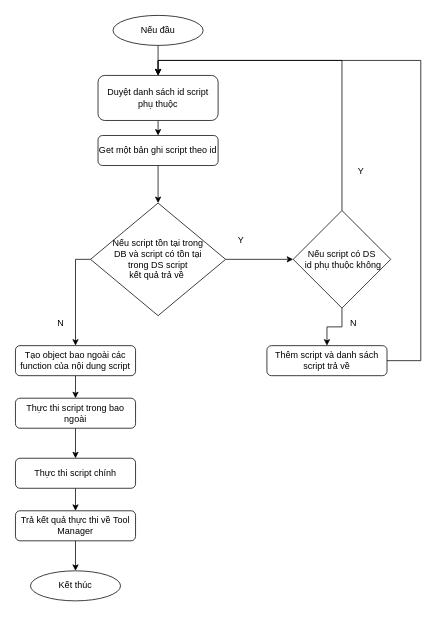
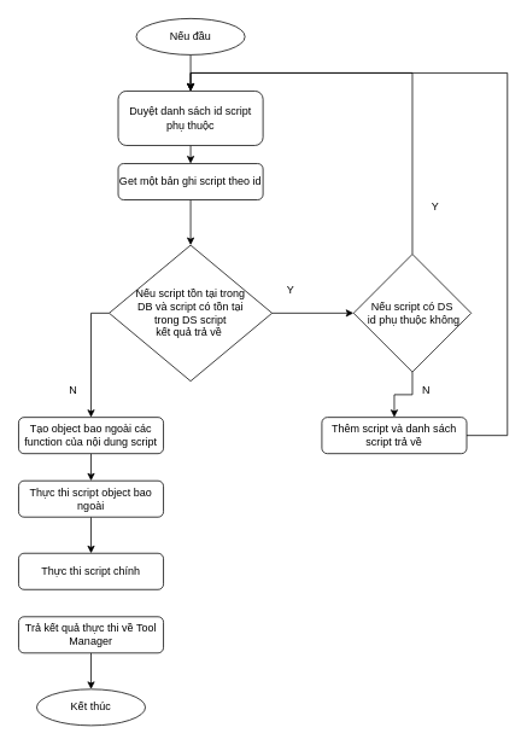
- <mxCell id="23" value="Thực thi script trong bao ngoài" style="rounded=1;whiteSpace=wrap;html=1;fontSize=12;glass=0;strokeWidth=1;shadow=0;" parent="1" vertex="1"><mxGeometry x="20" y="530" width="160" height="40" as="geometry" /></mxCell>
+ <mxCell id="23" value="Thực thi script object bao ngoài" style="rounded=1;whiteSpace=wrap;html=1;fontSize=12;glass=0;strokeWidth=1;shadow=0;" parent="1" vertex="1"><mxGeometry x="20" y="530" width="160" height="40" as="geometry" /></mxCell>
- <mxCell id="25" style="edgeStyle=orthogonalEdgeStyle;rounded=0;orthogonalLoop=1;jettySize=auto;html=1;exitX=0.5;exitY=1;exitDx=0;exitDy=0;entryX=0.5;entryY=0;entryDx=0;entryDy=0;" edge="1" parent="1" source="26" target="28"><mxGeometry relative="1" as="geometry" /></mxCell>
